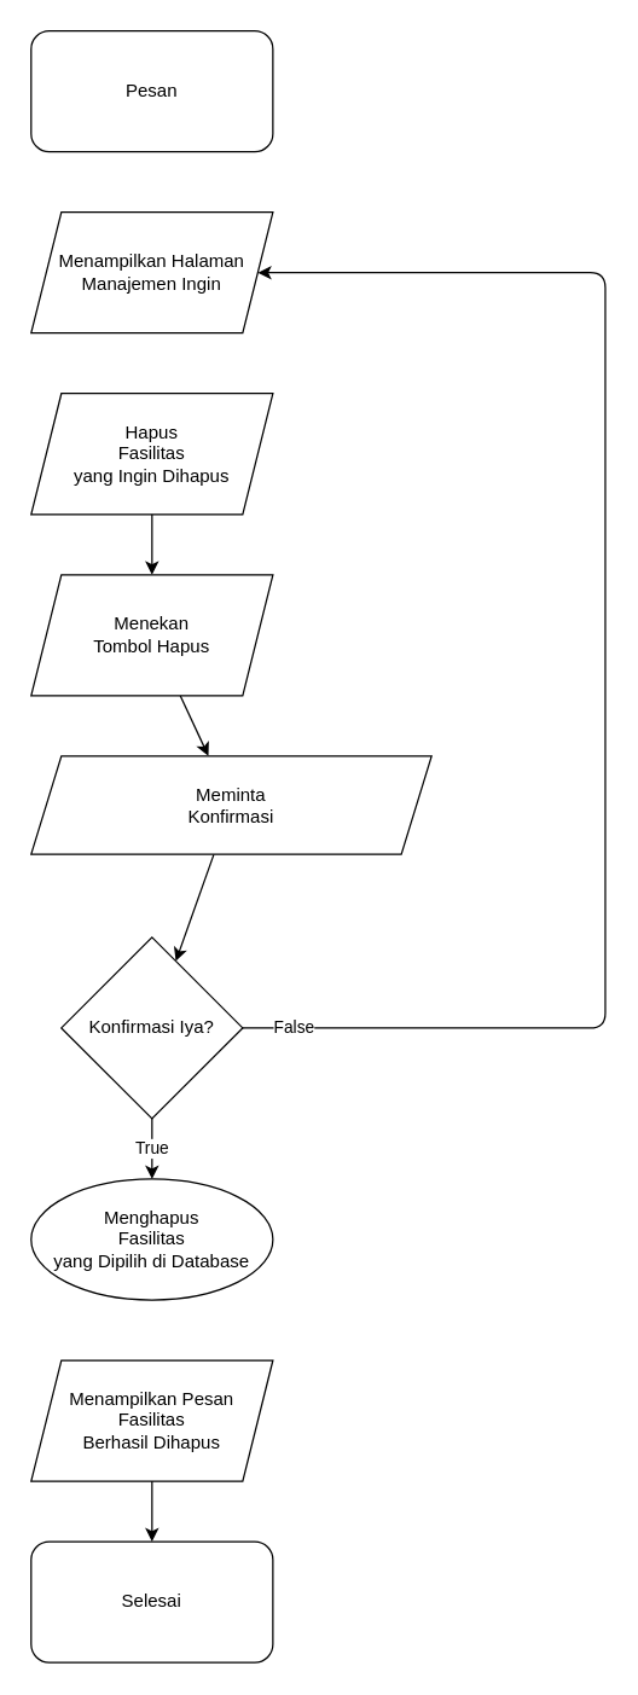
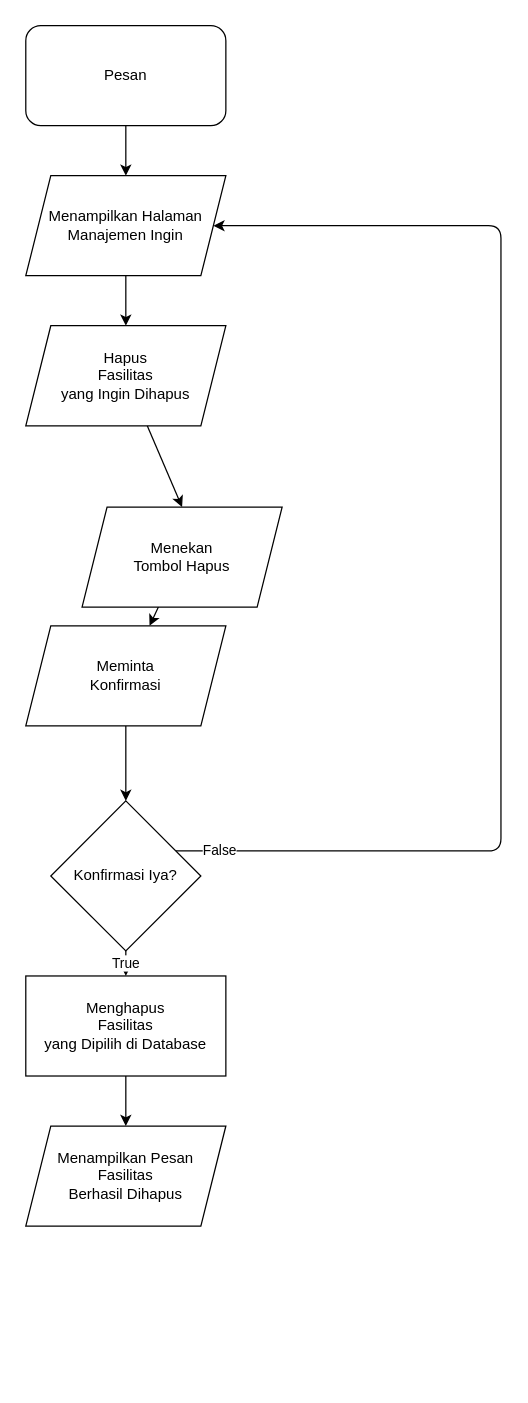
+ <mxCell id="2" value="" style="edgeStyle=none;html=1;" parent="1" source="3" target="5" edge="1"><mxGeometry relative="1" as="geometry" /></mxCell>
+ <mxCell id="4" value="" style="edgeStyle=none;html=1;" parent="1" source="5" target="7" edge="1"><mxGeometry relative="1" as="geometry" /></mxCell>
- <mxCell id="9" value="Menekan&lt;br&gt;Tombol Hapus" style="shape=parallelogram;perimeter=parallelogramPerimeter;whiteSpace=wrap;html=1;fixedSize=1;" parent="1" vertex="1"><mxGeometry x="20" y="380" width="160" height="80" as="geometry" /></mxCell>
+ <mxCell id="9" value="Menekan&lt;br&gt;Tombol Hapus" style="shape=parallelogram;perimeter=parallelogramPerimeter;whiteSpace=wrap;html=1;fixedSize=1;" parent="1" vertex="1"><mxGeometry x="65" y="405" width="160" height="80" as="geometry" /></mxCell>
- <mxCell id="11" value="Meminta&lt;br&gt;Konfirmasi" style="shape=parallelogram;perimeter=parallelogramPerimeter;whiteSpace=wrap;html=1;fixedSize=1;" parent="1" vertex="1"><mxGeometry x="20" y="500" width="265" height="65" as="geometry" /></mxCell>
+ <mxCell id="11" value="Meminta&lt;br&gt;Konfirmasi" style="shape=parallelogram;perimeter=parallelogramPerimeter;whiteSpace=wrap;html=1;fixedSize=1;" parent="1" vertex="1"><mxGeometry x="20" y="500" width="160" height="80" as="geometry" /></mxCell>
- <mxCell id="14" value="Konfirmasi Iya?" style="rhombus;whiteSpace=wrap;html=1;" parent="1" vertex="1"><mxGeometry x="40" y="620" width="120" height="120" as="geometry" /></mxCell>
+ <mxCell id="14" value="Konfirmasi Iya?" style="rhombus;whiteSpace=wrap;html=1;" parent="1" vertex="1"><mxGeometry x="40" y="640" width="120" height="120" as="geometry" /></mxCell>
- <mxCell id="16" value="Menghapus&lt;br&gt;Fasilitas&lt;br&gt;yang Dipilih di Database" style="ellipse;whiteSpace=wrap;html=1;" parent="1" vertex="1"><mxGeometry x="20" y="780" width="160" height="80" as="geometry" /></mxCell>
+ <mxCell id="16" value="Menghapus&lt;br&gt;Fasilitas&lt;br&gt;yang Dipilih di Database" style="rounded=0;whiteSpace=wrap;html=1;" parent="1" vertex="1"><mxGeometry x="20" y="780" width="160" height="80" as="geometry" /></mxCell>
+ <mxCell id="15" value="" style="edgeStyle=orthogonalEdgeStyle;html=1;" parent="1" source="16" target="18" edge="1"><mxGeometry relative="1" as="geometry" /></mxCell>
- <mxCell id="17" value="" style="edgeStyle=orthogonalEdgeStyle;html=1;" parent="1" source="18" target="19" edge="1"><mxGeometry relative="1" as="geometry" /></mxCell>
- <mxCell id="19" value="Selesai" style="rounded=1;whiteSpace=wrap;html=1;" parent="1" vertex="1"><mxGeometry x="20" y="1020" width="160" height="80" as="geometry" /></mxCell>
